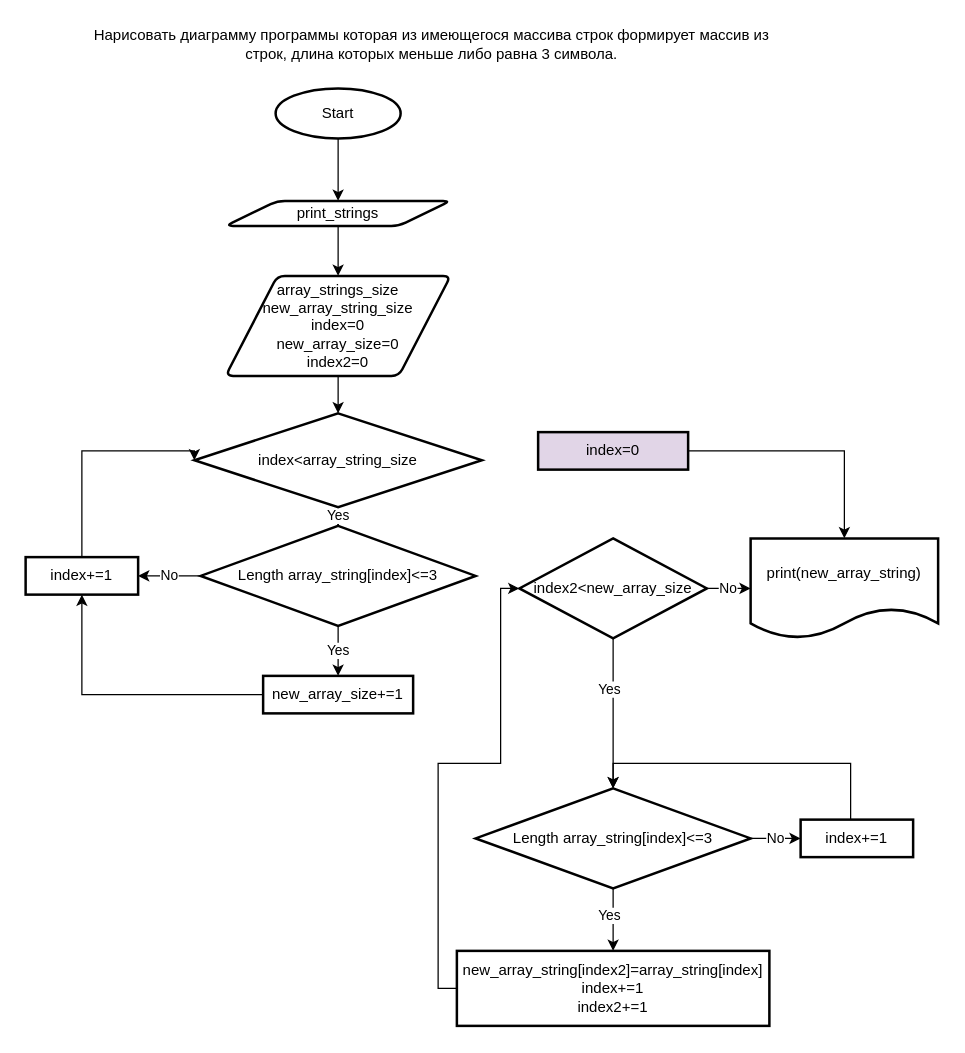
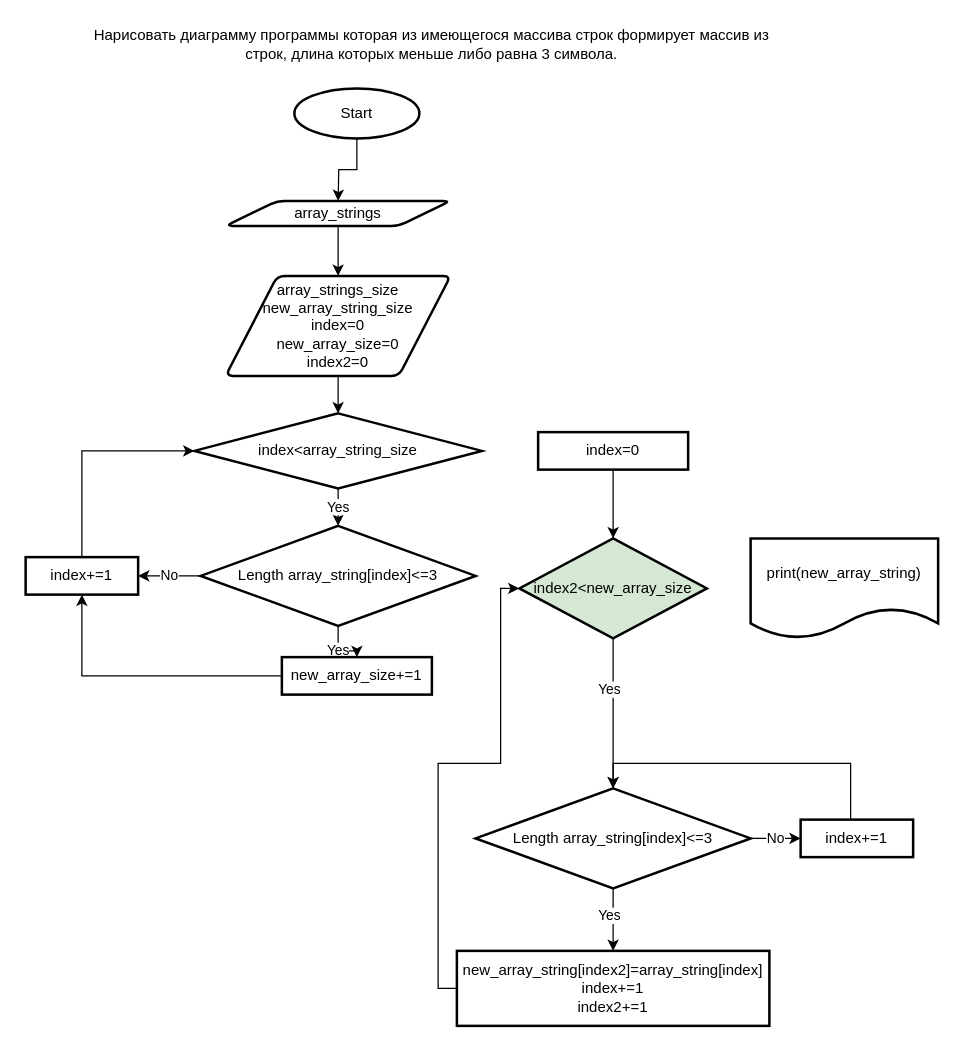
- <mxCell id="3" value="Start" style="strokeWidth=2;html=1;shape=mxgraph.flowchart.start_1;whiteSpace=wrap;" parent="1" vertex="1"><mxGeometry x="220" y="70" width="100" height="40" as="geometry" /></mxCell>
+ <mxCell id="3" value="Start" style="strokeWidth=2;html=1;shape=mxgraph.flowchart.start_1;whiteSpace=wrap;" parent="1" vertex="1"><mxGeometry x="235" y="70" width="100" height="40" as="geometry" /></mxCell>
- <mxCell id="5" value="print_strings" style="shape=parallelogram;html=1;strokeWidth=2;perimeter=parallelogramPerimeter;whiteSpace=wrap;rounded=1;arcSize=12;size=0.23;" parent="1" vertex="1"><mxGeometry x="180" y="160" width="180" height="20" as="geometry" /></mxCell>
+ <mxCell id="5" value="array_strings" style="shape=parallelogram;html=1;strokeWidth=2;perimeter=parallelogramPerimeter;whiteSpace=wrap;rounded=1;arcSize=12;size=0.23;" parent="1" vertex="1"><mxGeometry x="180" y="160" width="180" height="20" as="geometry" /></mxCell>
- <mxCell id="19" value="index=0" style="whiteSpace=wrap;html=1;strokeWidth=2;fillColor=#e1d5e7;" parent="1" vertex="1"><mxGeometry x="430" y="345" width="120" height="30" as="geometry" /></mxCell>
+ <mxCell id="19" value="index=0" style="whiteSpace=wrap;html=1;strokeWidth=2;" parent="1" vertex="1"><mxGeometry x="430" y="345" width="120" height="30" as="geometry" /></mxCell>
- <mxCell id="18" value="" style="edgeStyle=orthogonalEdgeStyle;rounded=0;orthogonalLoop=1;jettySize=auto;html=1;" parent="1" source="19" target="32" edge="1"><mxGeometry relative="1" as="geometry" /></mxCell>
+ <mxCell id="18" value="" style="edgeStyle=orthogonalEdgeStyle;rounded=0;orthogonalLoop=1;jettySize=auto;html=1;" parent="1" source="19" target="23" edge="1"><mxGeometry relative="1" as="geometry" /></mxCell>
- <mxCell id="7" value="index&amp;lt;array_string_size" style="strokeWidth=2;html=1;shape=mxgraph.flowchart.decision;whiteSpace=wrap;" parent="1" vertex="1"><mxGeometry x="155" y="330" width="230" height="75" as="geometry" /></mxCell>
+ <mxCell id="7" value="index&amp;lt;array_string_size" style="strokeWidth=2;html=1;shape=mxgraph.flowchart.decision;whiteSpace=wrap;" parent="1" vertex="1"><mxGeometry x="155" y="330" width="230" height="60" as="geometry" /></mxCell>
- <mxCell id="23" value="index2&amp;lt;new_array_size" style="rhombus;whiteSpace=wrap;html=1;strokeWidth=2;" parent="1" vertex="1"><mxGeometry x="415" y="430" width="150" height="80" as="geometry" /></mxCell>
+ <mxCell id="23" value="index2&amp;lt;new_array_size" style="rhombus;whiteSpace=wrap;html=1;strokeWidth=2;fillColor=#d5e8d4;" parent="1" vertex="1"><mxGeometry x="415" y="430" width="150" height="80" as="geometry" /></mxCell>
- <mxCell id="22" value="No" style="edgeStyle=orthogonalEdgeStyle;rounded=0;orthogonalLoop=1;jettySize=auto;html=1;" edge="1" parent="1" source="23" target="32"><mxGeometry relative="1" as="geometry" /></mxCell>
- <mxCell id="15" value="new_array_size+=1" style="whiteSpace=wrap;html=1;strokeWidth=2;" parent="1" vertex="1"><mxGeometry x="210" y="540" width="120" height="30" as="geometry" /></mxCell>
+ <mxCell id="15" value="new_array_size+=1" style="whiteSpace=wrap;html=1;strokeWidth=2;" parent="1" vertex="1"><mxGeometry x="225" y="525" width="120" height="30" as="geometry" /></mxCell>
